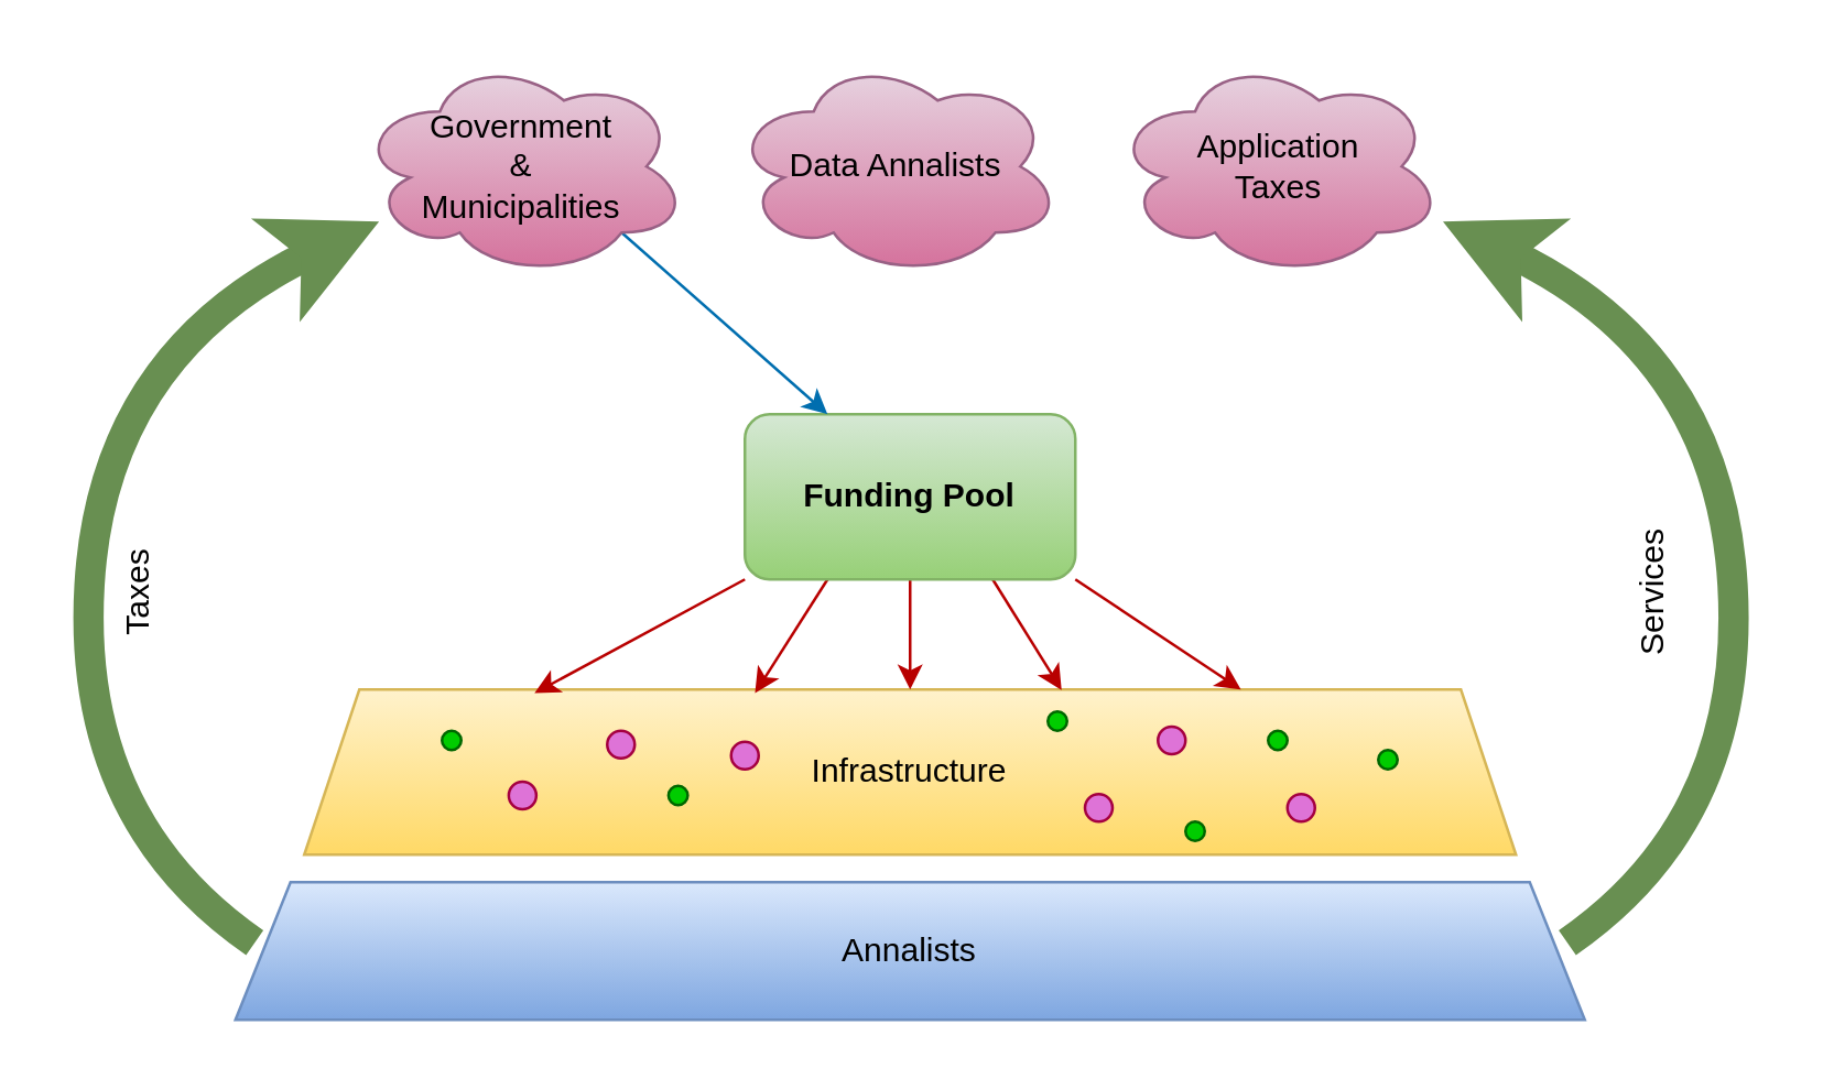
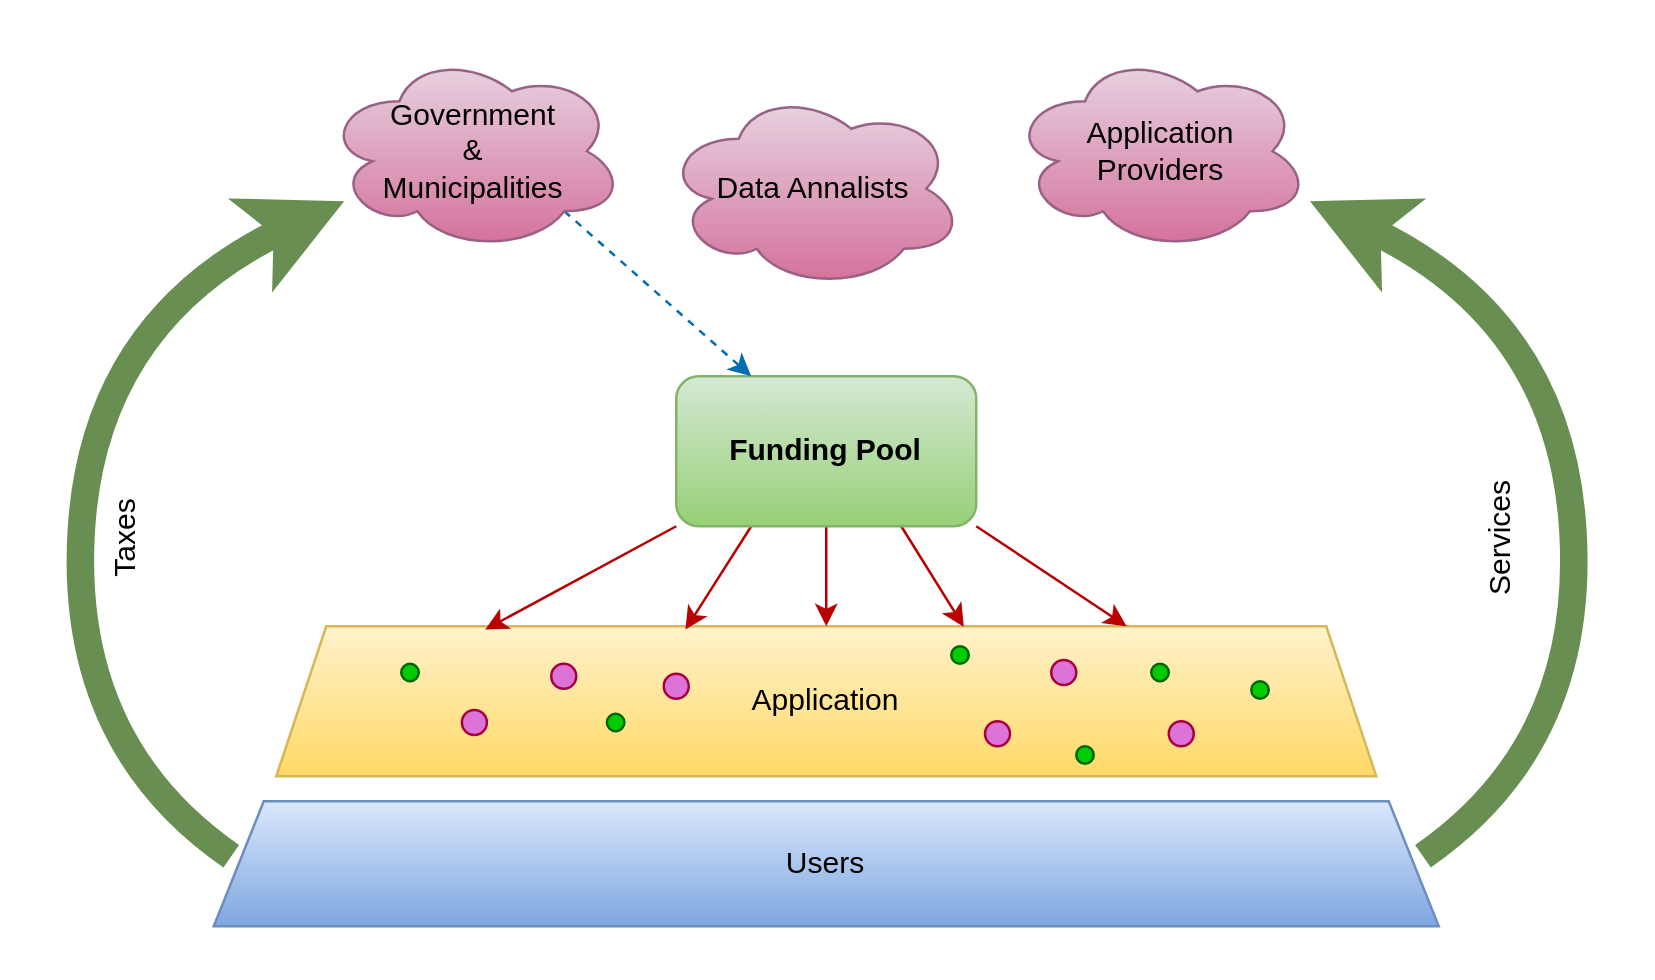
- <mxCell id="24" value="Data Annalists" style="ellipse;shape=cloud;whiteSpace=wrap;html=1;fillColor=#e6d0de;gradientColor=#d5739d;strokeColor=#996185;" vertex="1" parent="1"><mxGeometry x="265" y="20" width="120" height="80" as="geometry" /></mxCell>
+ <mxCell id="24" value="Data Annalists" style="ellipse;shape=cloud;whiteSpace=wrap;html=1;fillColor=#e6d0de;gradientColor=#d5739d;strokeColor=#996185;" vertex="1" parent="1"><mxGeometry x="265" y="35" width="120" height="80" as="geometry" /></mxCell>
- <mxCell id="25" value="Application&lt;br&gt;Taxes" style="ellipse;shape=cloud;whiteSpace=wrap;html=1;fillColor=#e6d0de;gradientColor=#d5739d;strokeColor=#996185;" vertex="1" parent="1"><mxGeometry x="403.5" y="20" width="120" height="80" as="geometry" /></mxCell>
+ <mxCell id="25" value="Application&lt;br&gt;Providers" style="ellipse;shape=cloud;whiteSpace=wrap;html=1;fillColor=#e6d0de;gradientColor=#d5739d;strokeColor=#996185;" vertex="1" parent="1"><mxGeometry x="403.5" y="20" width="120" height="80" as="geometry" /></mxCell>
- <mxCell id="22" style="edgeStyle=none;rounded=0;orthogonalLoop=1;jettySize=auto;html=1;exitX=0.8;exitY=0.8;exitDx=0;exitDy=0;exitPerimeter=0;entryX=0.25;entryY=0;entryDx=0;entryDy=0;fillColor=#1ba1e2;strokeColor=#006EAF;" edge="1" parent="1" source="23" target="21"><mxGeometry relative="1" as="geometry" /></mxCell>
+ <mxCell id="22" style="edgeStyle=none;rounded=0;orthogonalLoop=1;jettySize=auto;html=1;exitX=0.8;exitY=0.8;exitDx=0;exitDy=0;exitPerimeter=0;entryX=0.25;entryY=0;entryDx=0;entryDy=0;fillColor=#1ba1e2;strokeColor=#006EAF;dashed=1;" edge="1" parent="1" source="23" target="21"><mxGeometry relative="1" as="geometry" /></mxCell>
- <mxCell id="2" value="Infrastructure" style="shape=trapezoid;perimeter=trapezoidPerimeter;whiteSpace=wrap;html=1;fixedSize=1;fillColor=#fff2cc;gradientColor=#ffd966;strokeColor=#d6b656;" vertex="1" parent="1"><mxGeometry x="110" y="250" width="440" height="60" as="geometry" /></mxCell>
+ <mxCell id="2" value="Application" style="shape=trapezoid;perimeter=trapezoidPerimeter;whiteSpace=wrap;html=1;fixedSize=1;fillColor=#fff2cc;gradientColor=#ffd966;strokeColor=#d6b656;" vertex="1" parent="1"><mxGeometry x="110" y="250" width="440" height="60" as="geometry" /></mxCell>
- <mxCell id="15" value="Annalists" style="shape=trapezoid;perimeter=trapezoidPerimeter;whiteSpace=wrap;html=1;fixedSize=1;fillColor=#dae8fc;gradientColor=#7ea6e0;strokeColor=#6c8ebf;" vertex="1" parent="1"><mxGeometry x="85" y="320" width="490" height="50" as="geometry" /></mxCell>
+ <mxCell id="15" value="Users" style="shape=trapezoid;perimeter=trapezoidPerimeter;whiteSpace=wrap;html=1;fixedSize=1;fillColor=#dae8fc;gradientColor=#7ea6e0;strokeColor=#6c8ebf;" vertex="1" parent="1"><mxGeometry x="85" y="320" width="490" height="50" as="geometry" /></mxCell>
